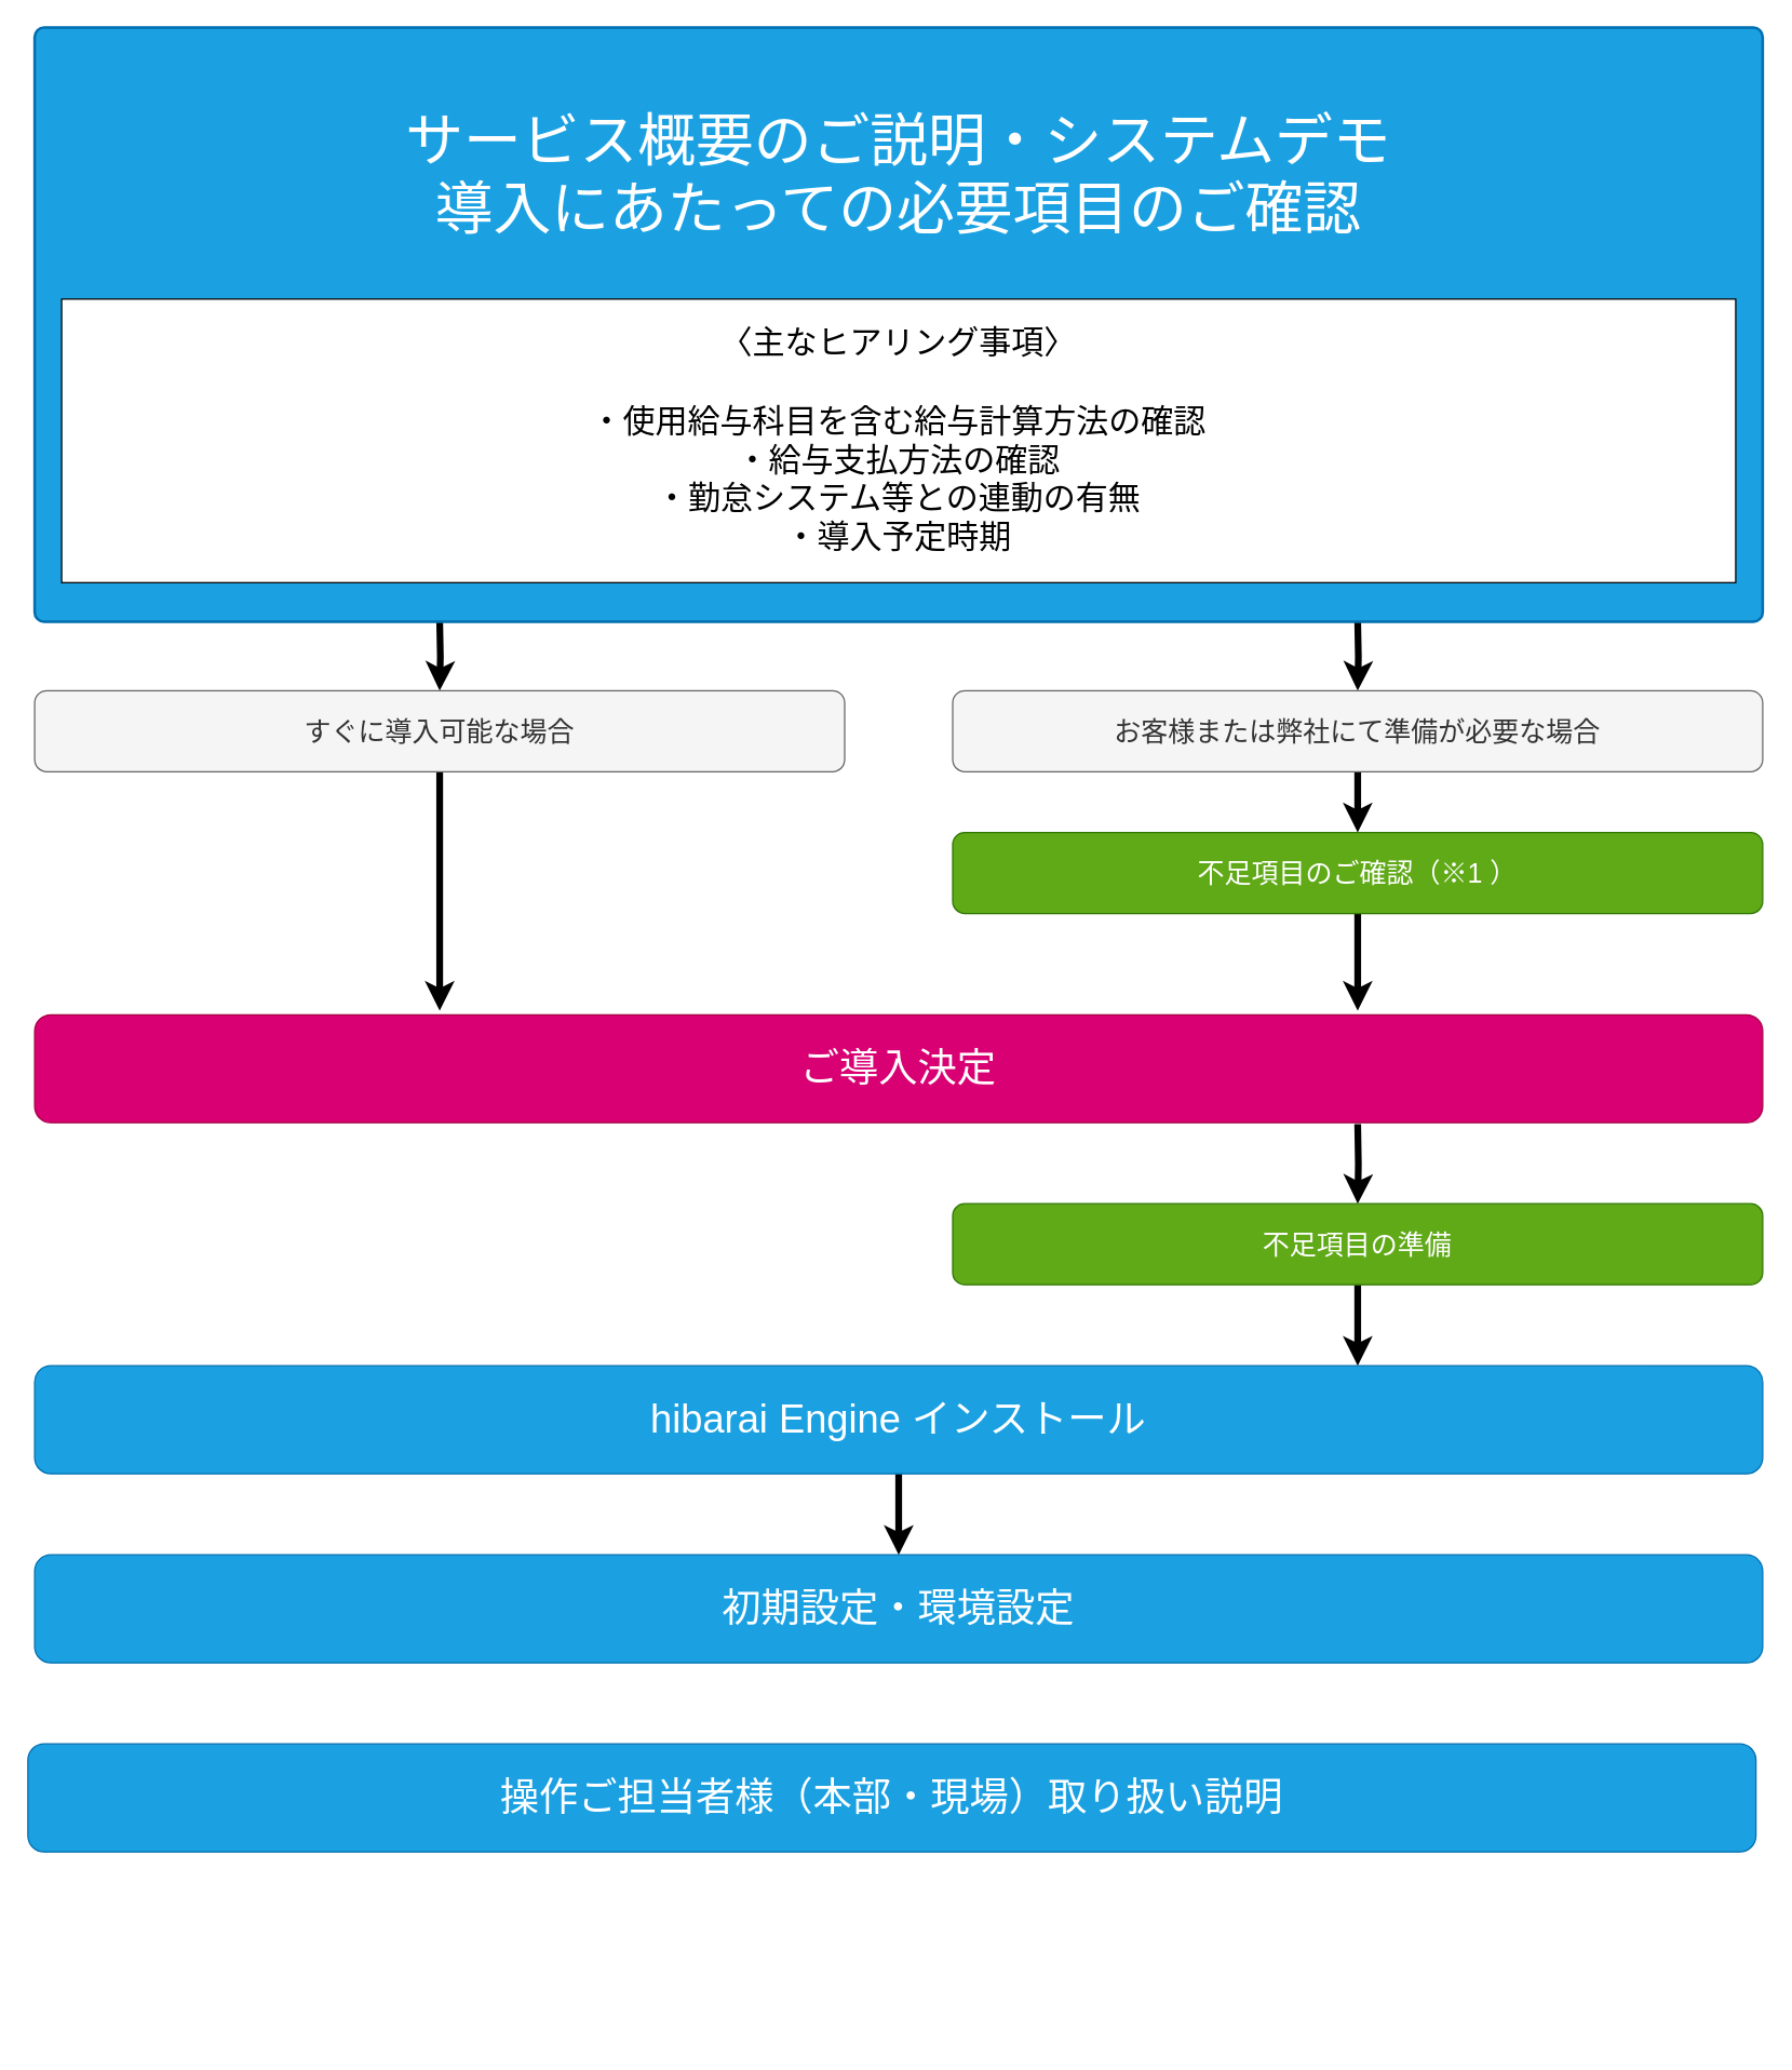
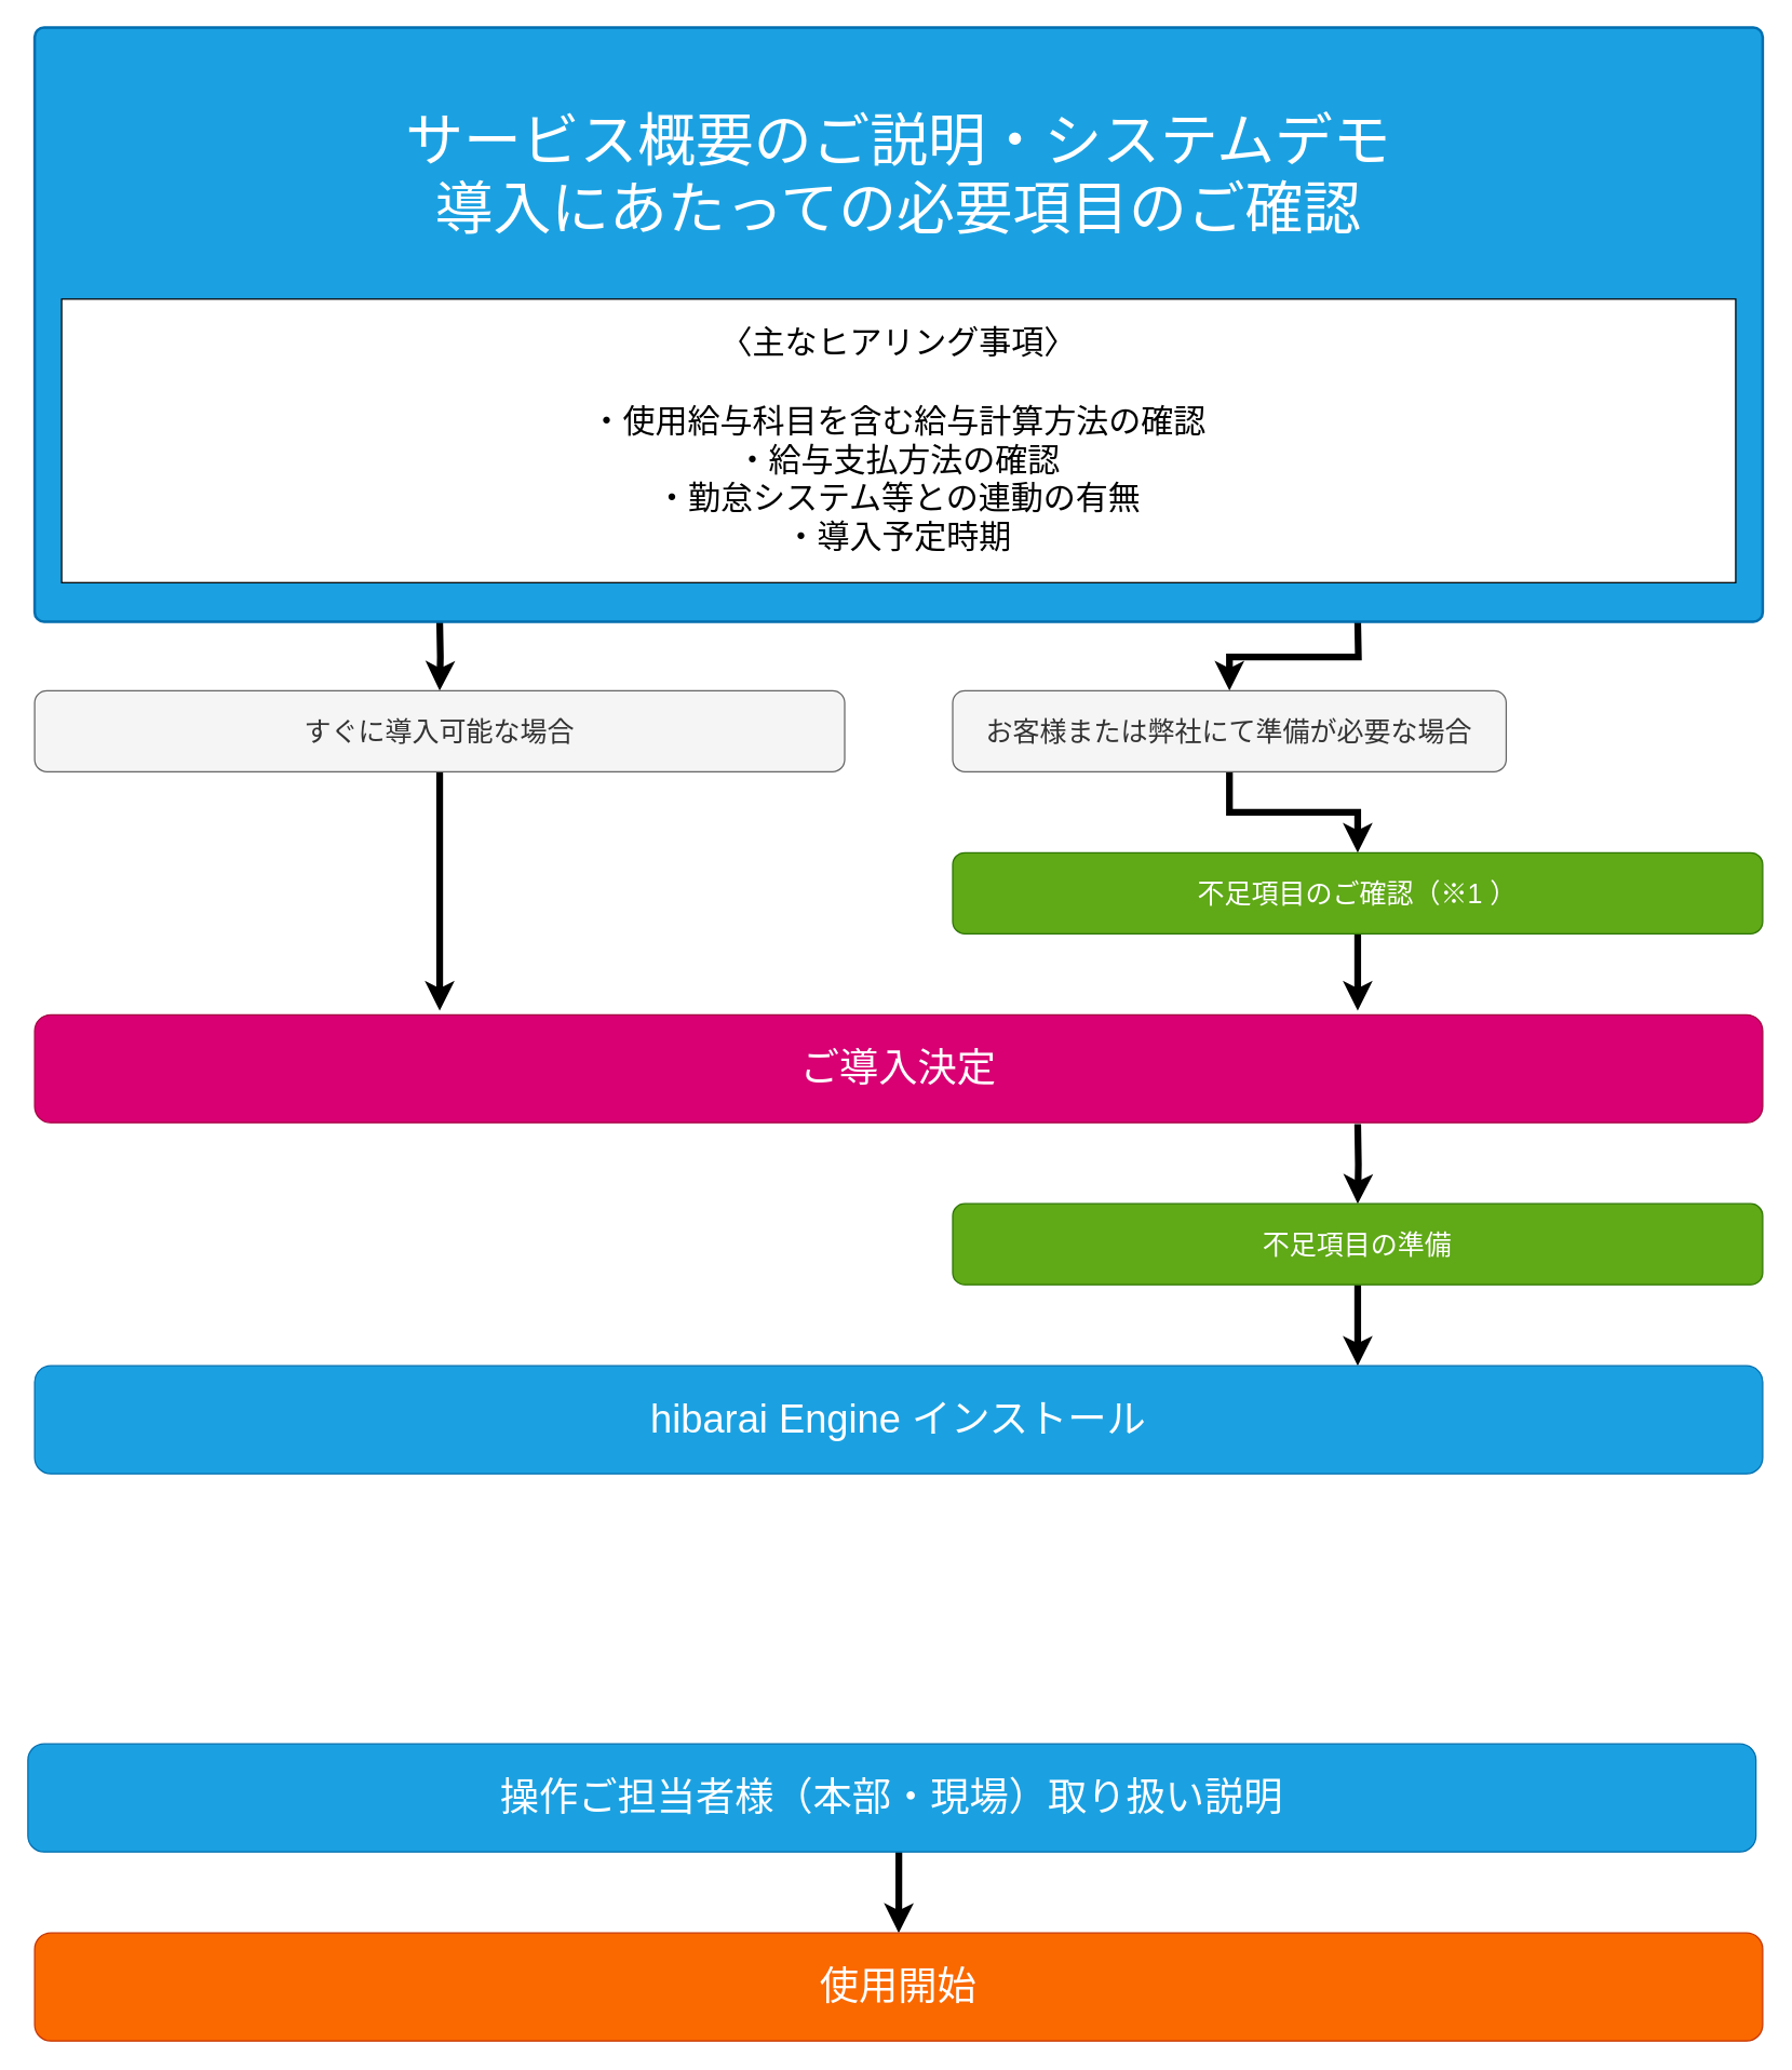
- <mxCell id="9" value="&lt;font style=&quot;font-size: 20px&quot;&gt;お客様または弊社にて準備が必要な場合&lt;/font&gt;" style="rounded=1;whiteSpace=wrap;html=1;shadow=0;glass=0;labelBackgroundColor=none;sketch=0;fontFamily=Helvetica;fillColor=#f5f5f5;strokeColor=#666666;fontColor=#333333;" vertex="1" parent="1"><mxGeometry x="705" y="511" width="600" height="60" as="geometry" /></mxCell>
+ <mxCell id="9" value="&lt;font style=&quot;font-size: 20px&quot;&gt;お客様または弊社にて準備が必要な場合&lt;/font&gt;" style="rounded=1;whiteSpace=wrap;html=1;shadow=0;glass=0;labelBackgroundColor=none;sketch=0;fontFamily=Helvetica;fillColor=#f5f5f5;strokeColor=#666666;fontColor=#333333;" vertex="1" parent="1"><mxGeometry x="705" y="511" width="410" height="60" as="geometry" /></mxCell>
- <mxCell id="11" value="&lt;font style=&quot;font-size: 20px&quot;&gt;不足項目のご確認（※1 ）&lt;/font&gt;" style="rounded=1;whiteSpace=wrap;html=1;shadow=0;glass=0;labelBackgroundColor=none;sketch=0;fontFamily=Helvetica;fillColor=#60a917;strokeColor=#2D7600;fontColor=#ffffff;" vertex="1" parent="1"><mxGeometry x="705" y="616" width="600" height="60" as="geometry" /></mxCell>
+ <mxCell id="11" value="&lt;font style=&quot;font-size: 20px&quot;&gt;不足項目のご確認（※1 ）&lt;/font&gt;" style="rounded=1;whiteSpace=wrap;html=1;shadow=0;glass=0;labelBackgroundColor=none;sketch=0;fontFamily=Helvetica;fillColor=#60a917;strokeColor=#2D7600;fontColor=#ffffff;" vertex="1" parent="1"><mxGeometry x="705" y="631" width="600" height="60" as="geometry" /></mxCell>
- <mxCell id="16" style="edgeStyle=orthogonalEdgeStyle;rounded=0;orthogonalLoop=1;jettySize=auto;html=1;exitX=0.5;exitY=1;exitDx=0;exitDy=0;entryX=0.5;entryY=0;entryDx=0;entryDy=0;fontFamily=Helvetica;fontSize=29;strokeWidth=5;" edge="1" parent="1" source="17" target="18"><mxGeometry relative="1" as="geometry" /></mxCell>
- <mxCell id="18" value="&lt;span style=&quot;font-size: 29px&quot;&gt;初期設定・環境設定&lt;/span&gt;" style="rounded=1;whiteSpace=wrap;html=1;shadow=0;glass=0;labelBackgroundColor=none;sketch=0;fontFamily=Helvetica;fillColor=#1ba1e2;strokeColor=#006EAF;fontColor=#ffffff;fontSize=29;" vertex="1" parent="1"><mxGeometry x="25" y="1151" width="1280" height="80" as="geometry" /></mxCell>
+ <mxCell id="19" style="edgeStyle=orthogonalEdgeStyle;rounded=0;orthogonalLoop=1;jettySize=auto;html=1;exitX=0.504;exitY=1.002;exitDx=0;exitDy=0;entryX=0.5;entryY=0;entryDx=0;entryDy=0;fontFamily=Helvetica;fontSize=29;exitPerimeter=0;strokeWidth=5;" edge="1" parent="1" source="20" target="21"><mxGeometry relative="1" as="geometry" /></mxCell>
+ <mxCell id="21" value="&lt;span style=&quot;font-size: 29px&quot;&gt;使用開始&lt;/span&gt;" style="rounded=1;whiteSpace=wrap;html=1;shadow=0;glass=0;labelBackgroundColor=none;sketch=0;fontFamily=Helvetica;fillColor=#fa6800;strokeColor=#C73500;fontColor=#ffffff;fontSize=29;" vertex="1" parent="1"><mxGeometry x="25" y="1431" width="1280" height="80" as="geometry" /></mxCell>
